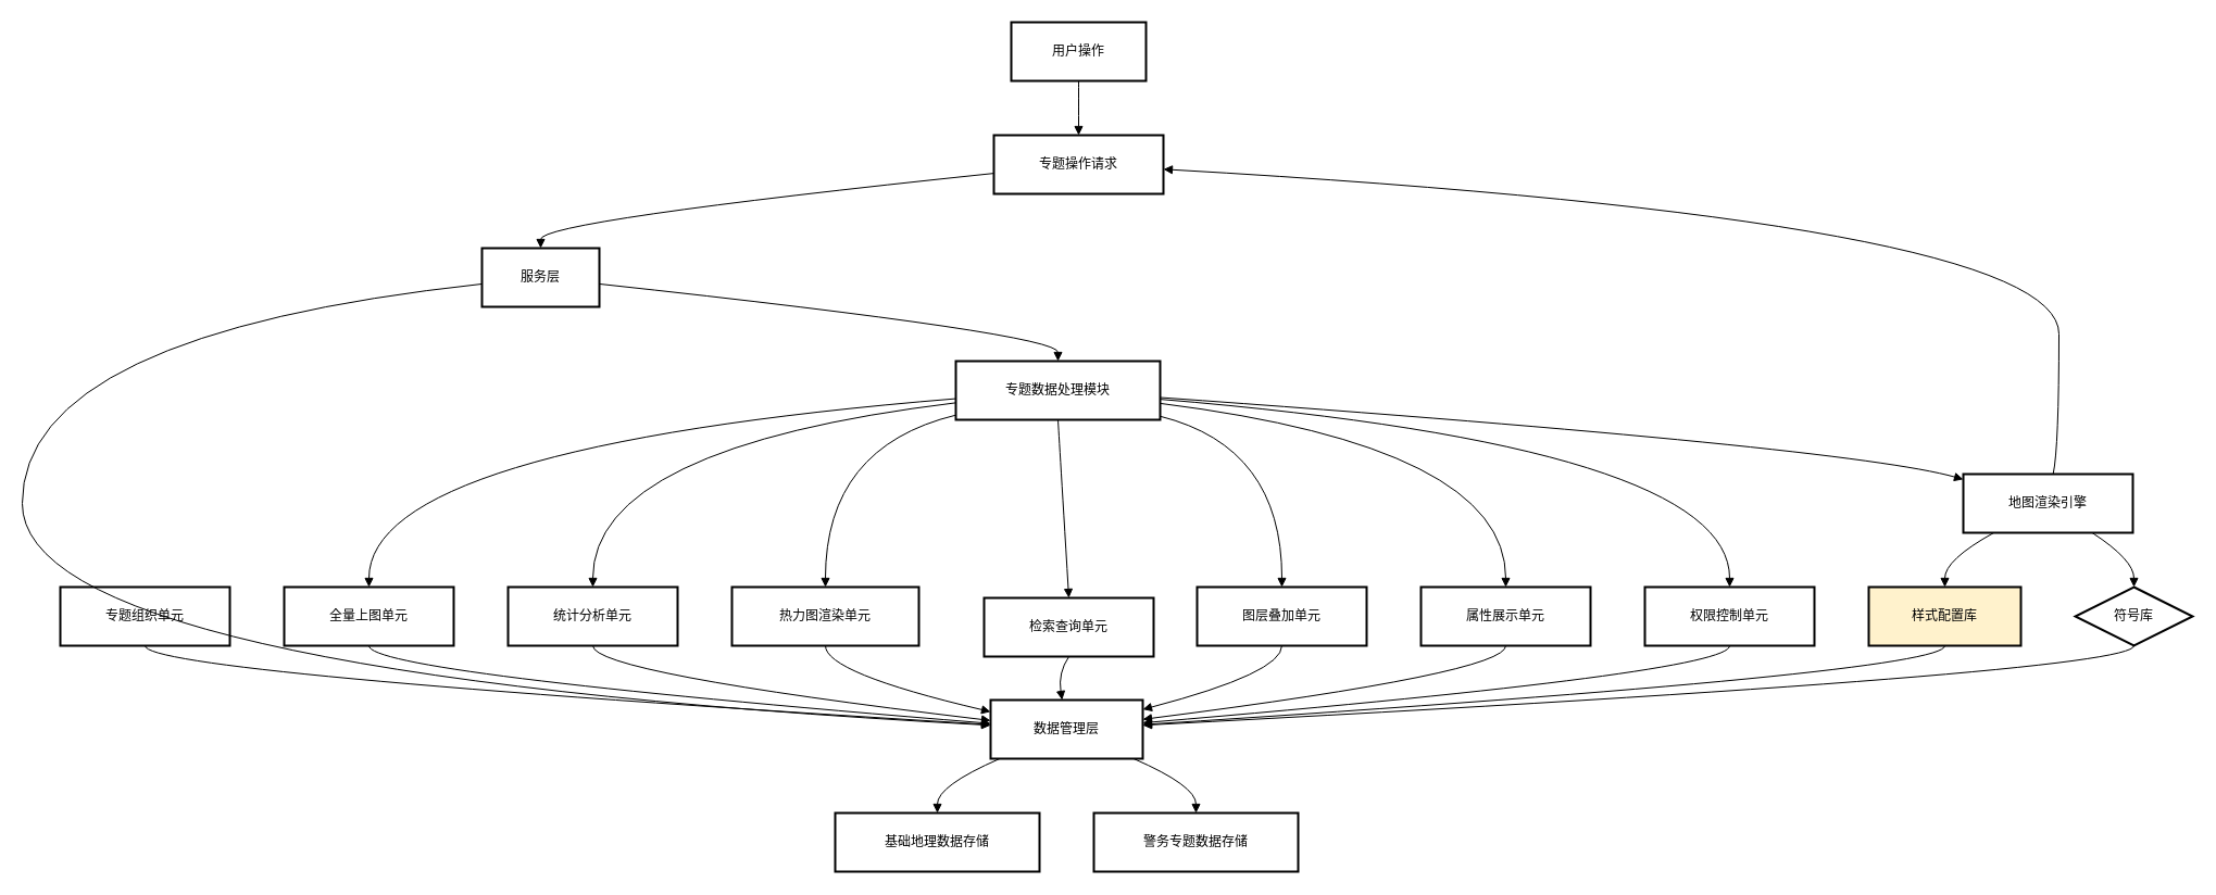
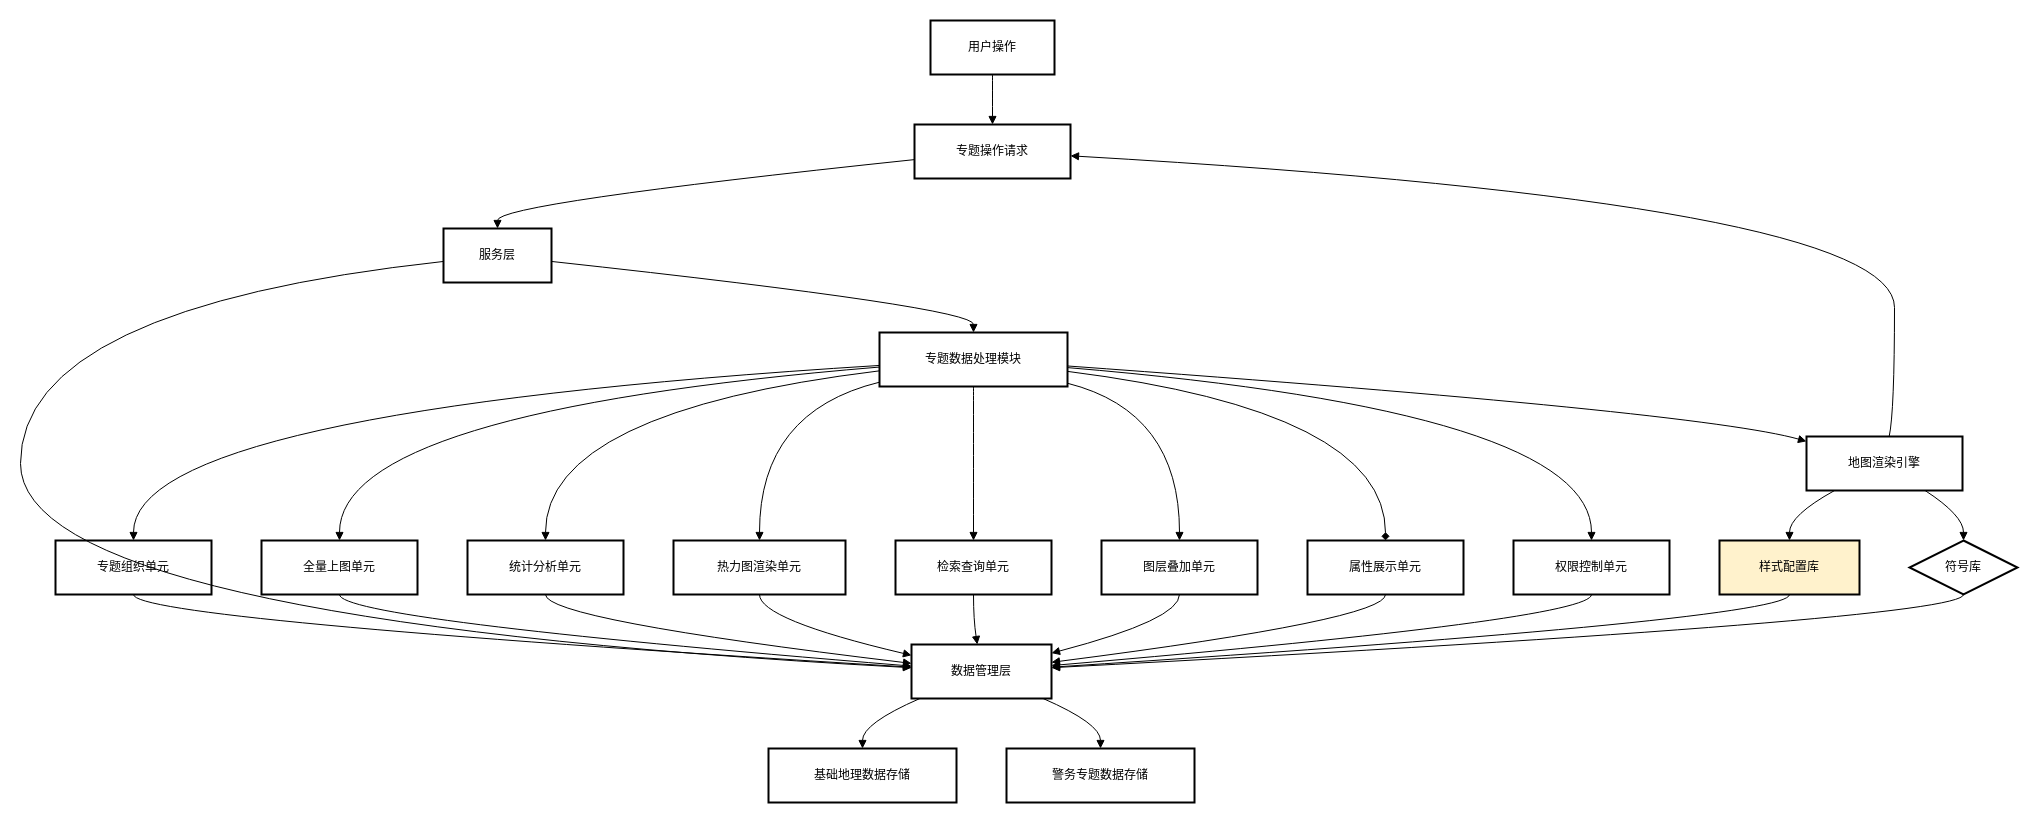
+ <mxCell id="26" value="" style="curved=1;startArrow=none;endArrow=block;exitX=0;exitY=0.61;entryX=0.5;entryY=0;rounded=0;" edge="1" parent="1" source="8" target="9"><mxGeometry relative="1" as="geometry"><Array as="points"><mxPoint x="133" y="411" /></Array></mxGeometry></mxCell>
- <mxCell id="32" value="" style="curved=1;startArrow=none;endArrow=block;exitX=1;exitY=0.72;entryX=0.5;entryY=0;rounded=0;" edge="1" parent="1" source="8" target="15"><mxGeometry relative="1" as="geometry"><Array as="points"><mxPoint x="1385" y="411" /></Array></mxGeometry></mxCell>
+ <mxCell id="32" value="" style="curved=1;startArrow=none;endArrow=diamond;exitX=1;exitY=0.72;entryX=0.5;entryY=0;rounded=0;" edge="1" parent="1" source="8" target="15"><mxGeometry relative="1" as="geometry"><Array as="points"><mxPoint x="1385" y="411" /></Array></mxGeometry></mxCell>
- <mxCell id="13" value="检索查询单元" style="whiteSpace=wrap;strokeWidth=2;" vertex="1" parent="1"><mxGeometry x="905" y="550" width="156" height="54" as="geometry" /></mxCell>
+ <mxCell id="13" value="检索查询单元" style="whiteSpace=wrap;strokeWidth=2;" vertex="1" parent="1"><mxGeometry x="895" y="540" width="156" height="54" as="geometry" /></mxCell>
